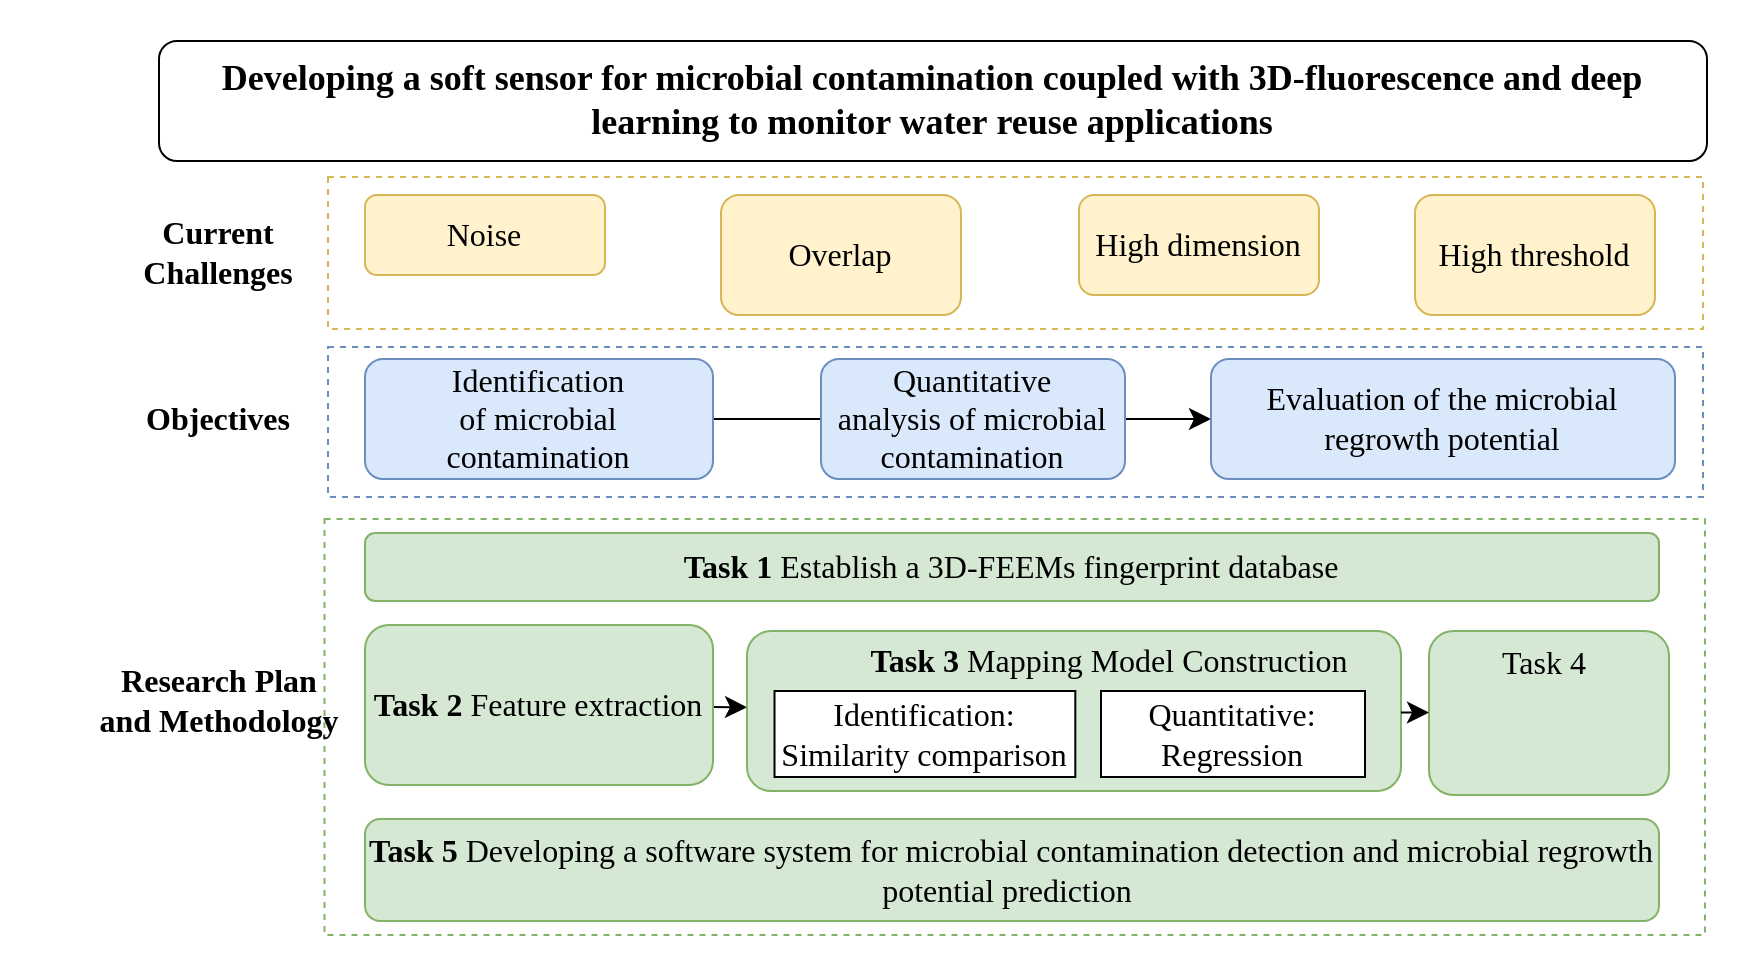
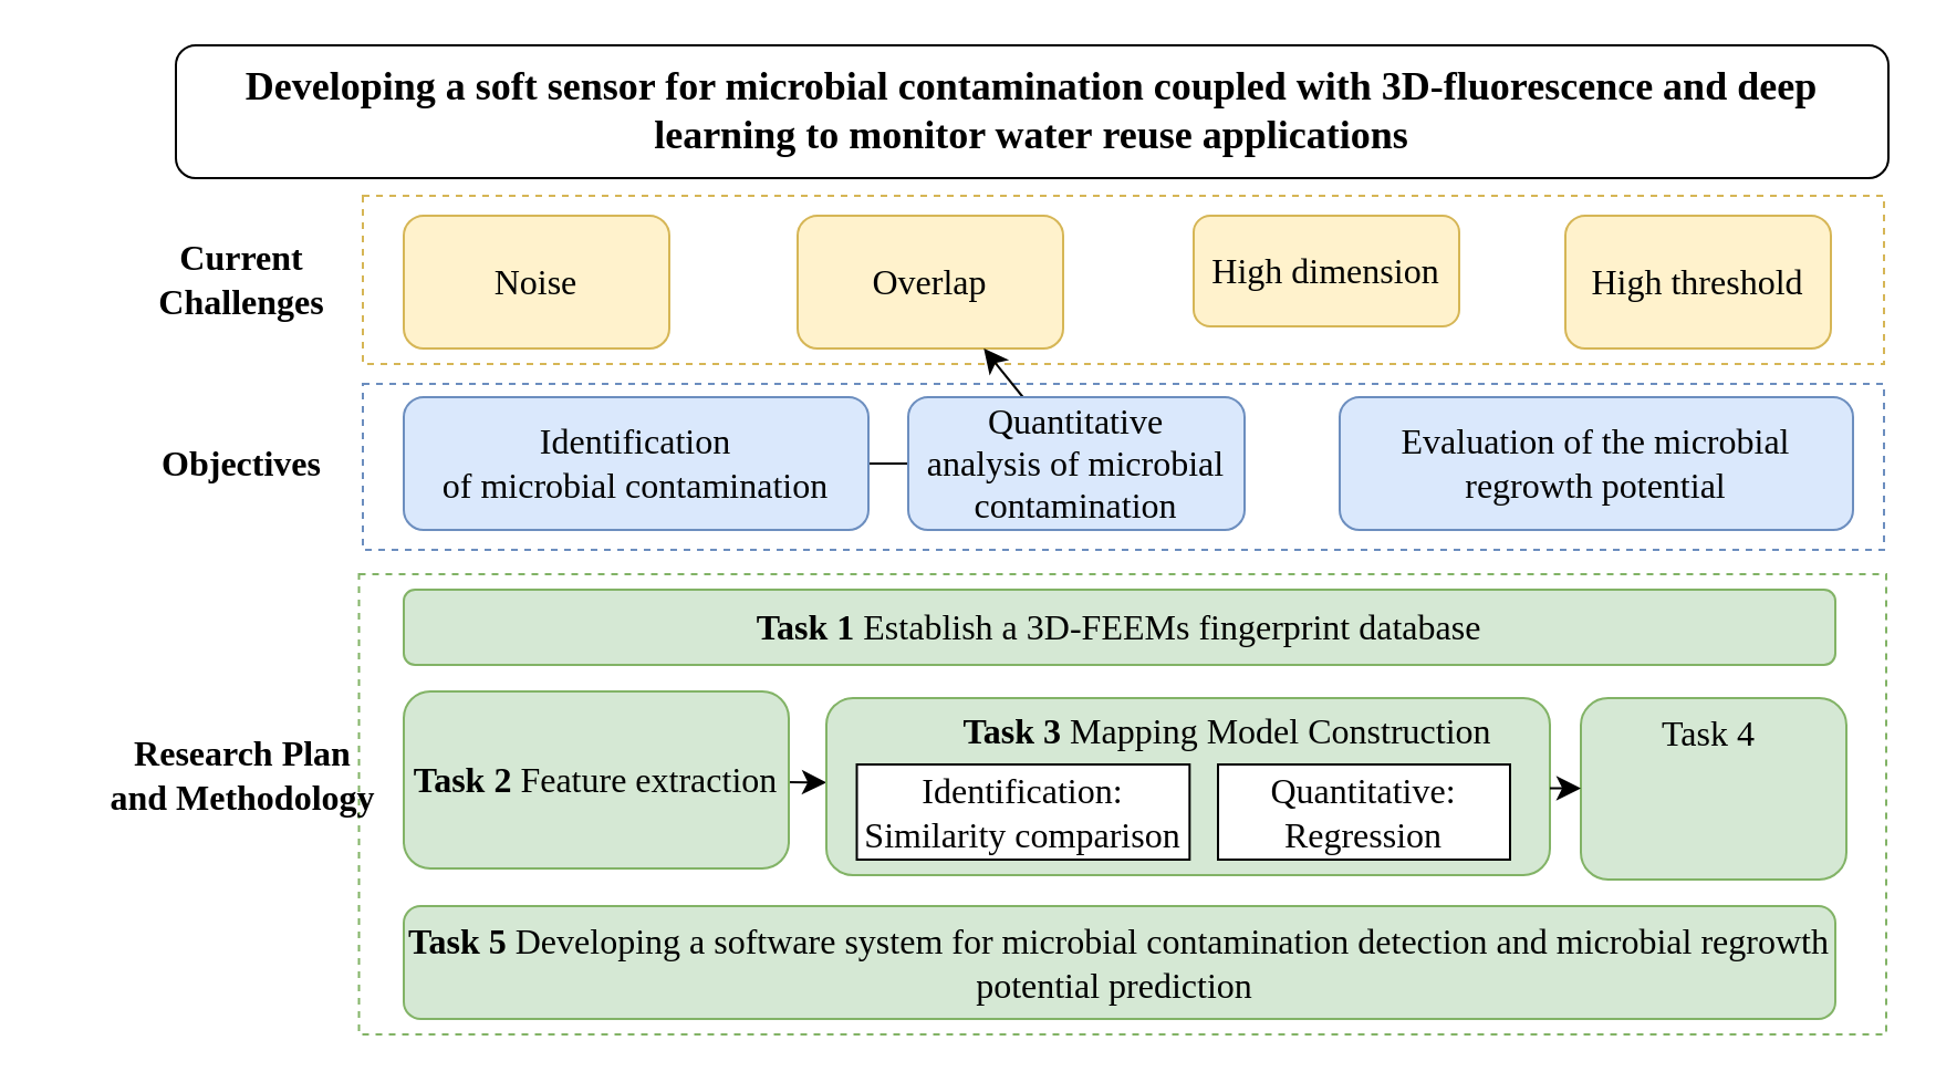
- <mxCell id="5" value="Noise" style="rounded=1;whiteSpace=wrap;html=1;fontSize=16;fillColor=#fff2cc;strokeColor=#d6b656;fontFamily=Times New Roman;" vertex="1" parent="1"><mxGeometry x="182" y="97" width="120" height="40" as="geometry" /></mxCell>
+ <mxCell id="5" value="Noise" style="rounded=1;whiteSpace=wrap;html=1;fontSize=16;fillColor=#fff2cc;strokeColor=#d6b656;fontFamily=Times New Roman;" vertex="1" parent="1"><mxGeometry x="182" y="97" width="120" height="60" as="geometry" /></mxCell>
- <mxCell id="13" value="Identification&lt;br&gt;of microbial contamination" style="rounded=1;whiteSpace=wrap;html=1;fontSize=16;fillColor=#dae8fc;strokeColor=#6c8ebf;fontFamily=Times New Roman;" vertex="1" parent="1"><mxGeometry x="182" y="179" width="174" height="60" as="geometry" /></mxCell>
+ <mxCell id="13" value="Identification&lt;br&gt;of microbial contamination" style="rounded=1;whiteSpace=wrap;html=1;fontSize=16;fillColor=#dae8fc;strokeColor=#6c8ebf;fontFamily=Times New Roman;" vertex="1" parent="1"><mxGeometry x="182" y="179" width="210" height="60" as="geometry" /></mxCell>
- <mxCell id="14" value="" style="edgeStyle=none;curved=1;rounded=0;orthogonalLoop=1;jettySize=auto;html=1;fontSize=12;startSize=8;endSize=8;fontFamily=Times New Roman;" edge="1" parent="1" source="15" target="16"><mxGeometry relative="1" as="geometry" /></mxCell>
+ <mxCell id="14" value="" style="edgeStyle=none;curved=1;rounded=0;orthogonalLoop=1;jettySize=auto;html=1;fontSize=12;startSize=8;endSize=8;fontFamily=Times New Roman;" edge="1" parent="1" source="15" target="9"><mxGeometry relative="1" as="geometry" /></mxCell>
